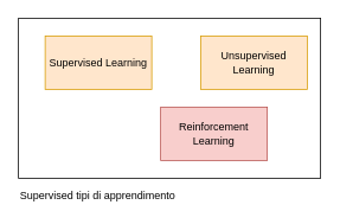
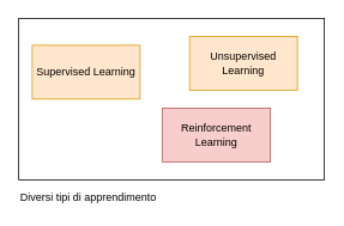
- <mxCell id="4" value="Supervised Learning" style="rounded=0;whiteSpace=wrap;html=1;fillColor=#ffe6cc;strokeColor=#d79b00;" vertex="1" parent="2"><mxGeometry x="30" y="20" width="120" height="60" as="geometry" /></mxCell>
+ <mxCell id="4" value="Supervised Learning" style="rounded=0;whiteSpace=wrap;html=1;fillColor=#ffe6cc;strokeColor=#d79b00;" vertex="1" parent="2"><mxGeometry x="15" y="30" width="120" height="60" as="geometry" /></mxCell>
- <mxCell id="5" value="Unsupervised Learning" style="rounded=0;whiteSpace=wrap;html=1;fillColor=#ffe6cc;strokeColor=#d79b00;" vertex="1" parent="2"><mxGeometry x="205" y="20" width="120" height="60" as="geometry" /></mxCell>
+ <mxCell id="5" value="Unsupervised Learning" style="rounded=0;whiteSpace=wrap;html=1;fillColor=#ffe6cc;strokeColor=#d79b00;" vertex="1" parent="2"><mxGeometry x="190" y="20" width="120" height="60" as="geometry" /></mxCell>
- <mxCell id="7" value="Supervised tipi di apprendimento" style="text;html=1;strokeColor=none;fillColor=none;align=left;verticalAlign=middle;whiteSpace=wrap;rounded=0;" vertex="1" parent="2"><mxGeometry y="190" width="340" height="20" as="geometry" /></mxCell>
+ <mxCell id="7" value="Diversi tipi di apprendimento" style="text;html=1;strokeColor=none;fillColor=none;align=left;verticalAlign=middle;whiteSpace=wrap;rounded=0;" vertex="1" parent="2"><mxGeometry y="190" width="340" height="20" as="geometry" /></mxCell>
